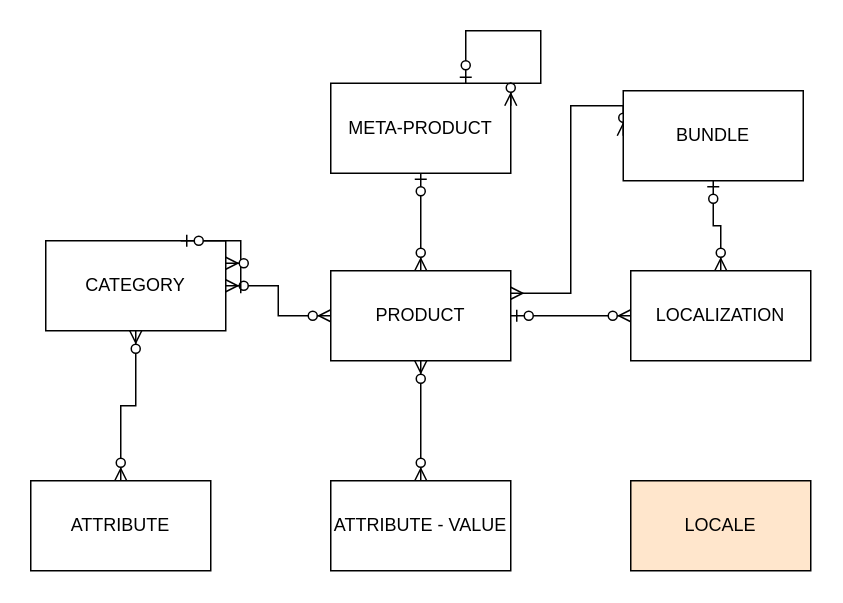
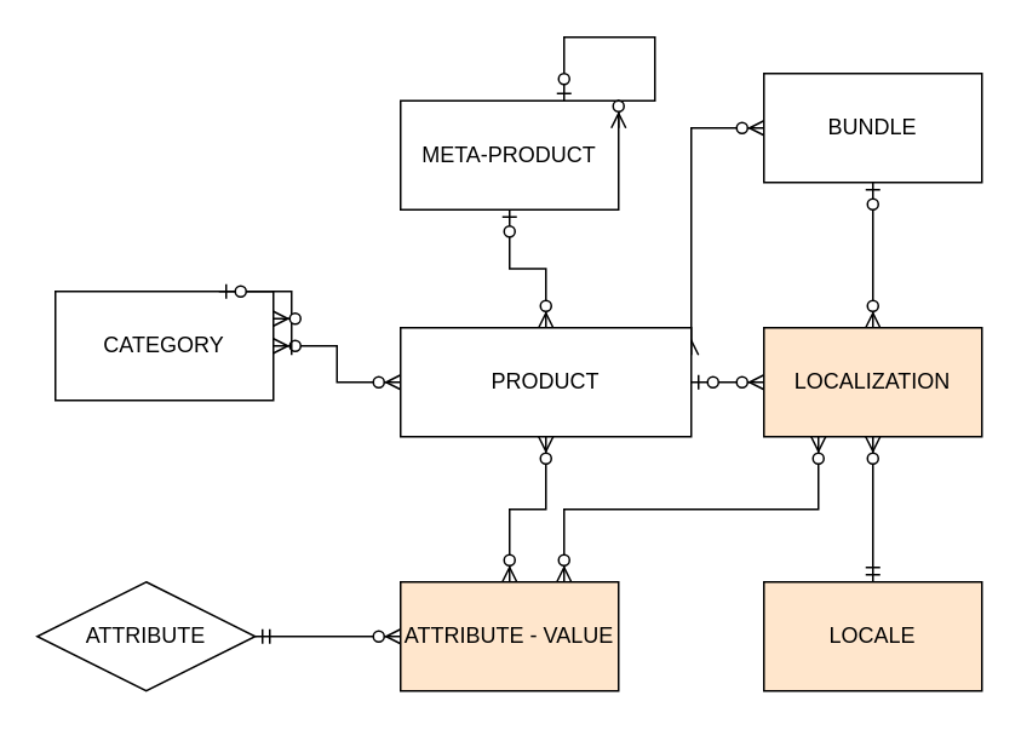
- <mxCell id="8" value="BUNDLE" style="rounded=0;whiteSpace=wrap;html=1;" vertex="1" parent="1"><mxGeometry x="415" y="60" width="120" height="60" as="geometry" /></mxCell>
+ <mxCell id="8" value="BUNDLE" style="rounded=0;whiteSpace=wrap;html=1;" vertex="1" parent="1"><mxGeometry x="420" y="40" width="120" height="60" as="geometry" /></mxCell>
- <mxCell id="5" value="PRODUCT" style="rounded=0;whiteSpace=wrap;html=1;" vertex="1" parent="1"><mxGeometry x="220" y="180" width="120" height="60" as="geometry" /></mxCell>
+ <mxCell id="5" value="PRODUCT" style="rounded=0;whiteSpace=wrap;html=1;" vertex="1" parent="1"><mxGeometry x="220" y="180" width="160" height="60" as="geometry" /></mxCell>
- <mxCell id="15" value="LOCALIZATION" style="rounded=0;whiteSpace=wrap;html=1;" vertex="1" parent="1"><mxGeometry x="420" y="180" width="120" height="60" as="geometry" /></mxCell>
+ <mxCell id="15" value="LOCALIZATION" style="rounded=0;whiteSpace=wrap;html=1;fillColor=#ffe6cc;" vertex="1" parent="1"><mxGeometry x="420" y="180" width="120" height="60" as="geometry" /></mxCell>
- <mxCell id="18" style="edgeStyle=orthogonalEdgeStyle;rounded=0;orthogonalLoop=1;jettySize=auto;html=1;exitX=0.5;exitY=0;exitDx=0;exitDy=0;entryX=0.5;entryY=1;entryDx=0;entryDy=0;startArrow=ERzeroToMany;startFill=1;endArrow=ERzeroToMany;endFill=1;" edge="1" parent="1" source="20" target="10"><mxGeometry relative="1" as="geometry" /></mxCell>
+ <mxCell id="14" style="edgeStyle=orthogonalEdgeStyle;rounded=0;jumpStyle=arc;orthogonalLoop=1;jettySize=auto;html=1;exitX=0.25;exitY=1;exitDx=0;exitDy=0;entryX=0.75;entryY=0;entryDx=0;entryDy=0;startArrow=ERzeroToMany;startFill=1;endArrow=ERzeroToMany;endFill=1;" edge="1" parent="1" source="15" target="6"><mxGeometry relative="1" as="geometry" /></mxCell>
+ <mxCell id="16" style="edgeStyle=orthogonalEdgeStyle;rounded=0;jumpStyle=arc;orthogonalLoop=1;jettySize=auto;html=1;exitX=0.5;exitY=0;exitDx=0;exitDy=0;entryX=0.5;entryY=1;entryDx=0;entryDy=0;startArrow=ERmandOne;startFill=0;endArrow=ERzeroToMany;endFill=1;" edge="1" parent="1" source="17" target="15"><mxGeometry relative="1" as="geometry" /></mxCell>
- <mxCell id="20" value="ATTRIBUTE" style="rounded=0;whiteSpace=wrap;html=1;" vertex="1" parent="1"><mxGeometry x="20" y="320" width="120" height="60" as="geometry" /></mxCell>
+ <mxCell id="20" value="ATTRIBUTE" style="rhombus;whiteSpace=wrap;html=1;" vertex="1" parent="1"><mxGeometry x="20" y="320" width="120" height="60" as="geometry" /></mxCell>
+ <mxCell id="19" style="edgeStyle=orthogonalEdgeStyle;rounded=0;orthogonalLoop=1;jettySize=auto;html=1;exitX=1;exitY=0.5;exitDx=0;exitDy=0;entryX=0;entryY=0.5;entryDx=0;entryDy=0;startArrow=ERmandOne;startFill=0;endArrow=ERzeroToMany;endFill=1;" edge="1" parent="1" source="20" target="6"><mxGeometry relative="1" as="geometry" /></mxCell>
- <mxCell id="6" value="ATTRIBUTE - VALUE" style="rounded=0;whiteSpace=wrap;html=1;" vertex="1" parent="1"><mxGeometry x="220" y="320" width="120" height="60" as="geometry" /></mxCell>
+ <mxCell id="6" value="ATTRIBUTE - VALUE" style="rounded=0;whiteSpace=wrap;html=1;fillColor=#ffe6cc;" vertex="1" parent="1"><mxGeometry x="220" y="320" width="120" height="60" as="geometry" /></mxCell>
